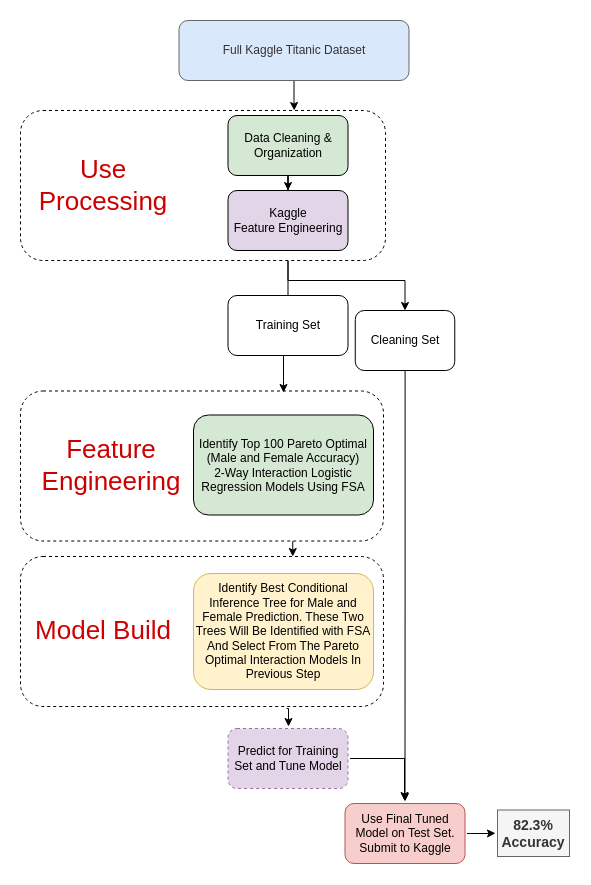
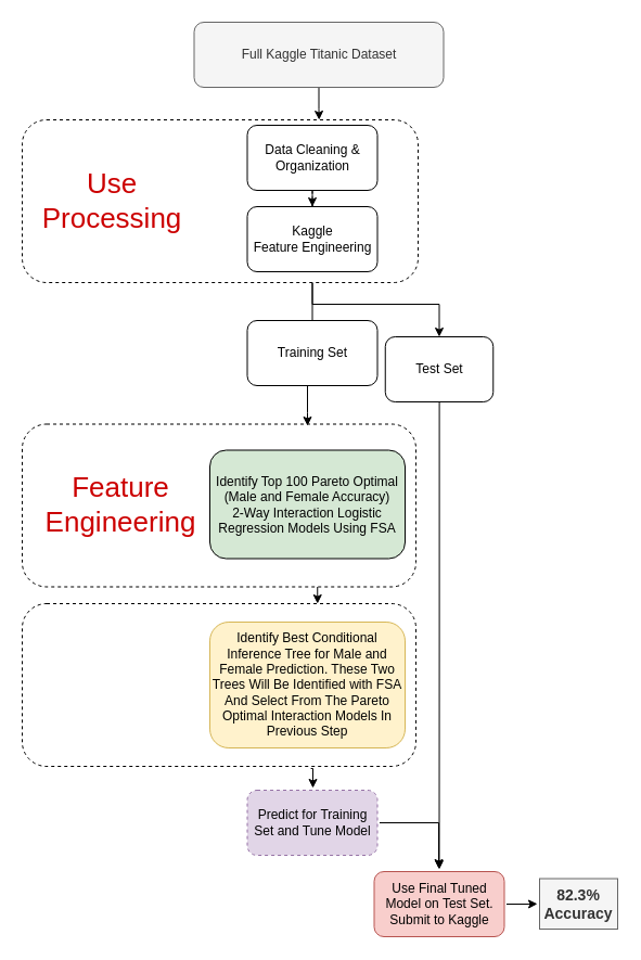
- <mxCell id="7" value="Full Kaggle Titanic Dataset" style="rounded=1;whiteSpace=wrap;html=1;fillColor=#dae8fc;strokeColor=#666666;fontColor=#333333;" vertex="1" parent="1"><mxGeometry x="178.5" width="230" height="60" as="geometry" y="20" /></mxCell>
+ <mxCell id="7" value="Full Kaggle Titanic Dataset" style="rounded=1;whiteSpace=wrap;html=1;fillColor=#f5f5f5;strokeColor=#666666;fontColor=#333333;" vertex="1" parent="1"><mxGeometry x="178.5" width="230" height="60" as="geometry" y="20" /></mxCell>
- <mxCell id="20" value="Data Cleaning &amp;amp; Organization" style="rounded=1;whiteSpace=wrap;html=1;fillColor=#d5e8d4;" vertex="1" parent="1"><mxGeometry x="227.5" y="115" width="120" height="60" as="geometry" /></mxCell>
+ <mxCell id="20" value="Data Cleaning &amp;amp; Organization" style="rounded=1;whiteSpace=wrap;html=1;" vertex="1" parent="1"><mxGeometry x="227.5" y="115" width="120" height="60" as="geometry" /></mxCell>
- <mxCell id="19" value="" style="edgeStyle=orthogonalEdgeStyle;rounded=0;orthogonalLoop=1;jettySize=auto;html=1;" edge="1" parent="1" source="20" target="21"><mxGeometry relative="1" as="geometry" /></mxCell>
+ <mxCell id="19" value="" style="edgeStyle=orthogonalEdgeStyle;rounded=0;orthogonalLoop=1;jettySize=auto;html=1;dashed=1;" edge="1" parent="1" source="20" target="21"><mxGeometry relative="1" as="geometry" /></mxCell>
- <mxCell id="21" value="Kaggle&lt;br&gt;Feature Engineering" style="rounded=1;whiteSpace=wrap;html=1;fillColor=#e1d5e7;" vertex="1" parent="1"><mxGeometry x="227.5" y="190" width="120" height="60" as="geometry" /></mxCell>
+ <mxCell id="21" value="Kaggle&lt;br&gt;Feature Engineering" style="rounded=1;whiteSpace=wrap;html=1;" vertex="1" parent="1"><mxGeometry x="227.5" y="190" width="120" height="60" as="geometry" /></mxCell>
- <mxCell id="17" value="Cleaning Set" style="rounded=1;whiteSpace=wrap;html=1;" vertex="1" parent="1"><mxGeometry x="354.75" y="310" width="99.5" height="60" as="geometry" /></mxCell>
+ <mxCell id="17" value="Test Set" style="rounded=1;whiteSpace=wrap;html=1;" vertex="1" parent="1"><mxGeometry x="354.75" y="310" width="99.5" height="60" as="geometry" /></mxCell>
- <mxCell id="27" value="Model Build" style="text;html=1;strokeColor=none;fillColor=none;align=center;verticalAlign=middle;whiteSpace=wrap;rounded=0;shadow=0;glass=0;dashed=1;comic=0;fontSize=26;fontColor=#CC0000;" vertex="1" parent="1"><mxGeometry x="27.5" y="562.5" width="150" height="135" as="geometry" /></mxCell>
